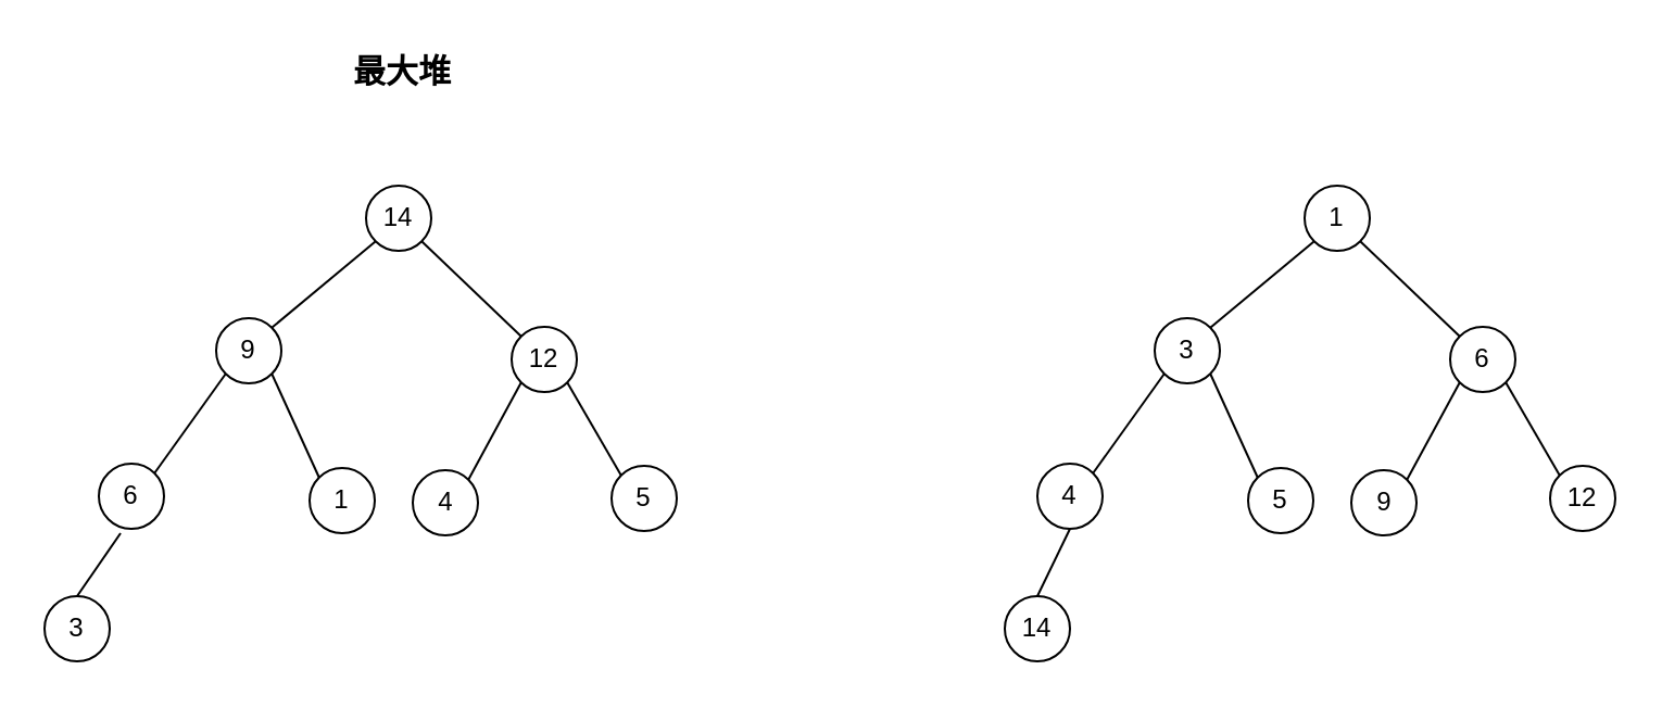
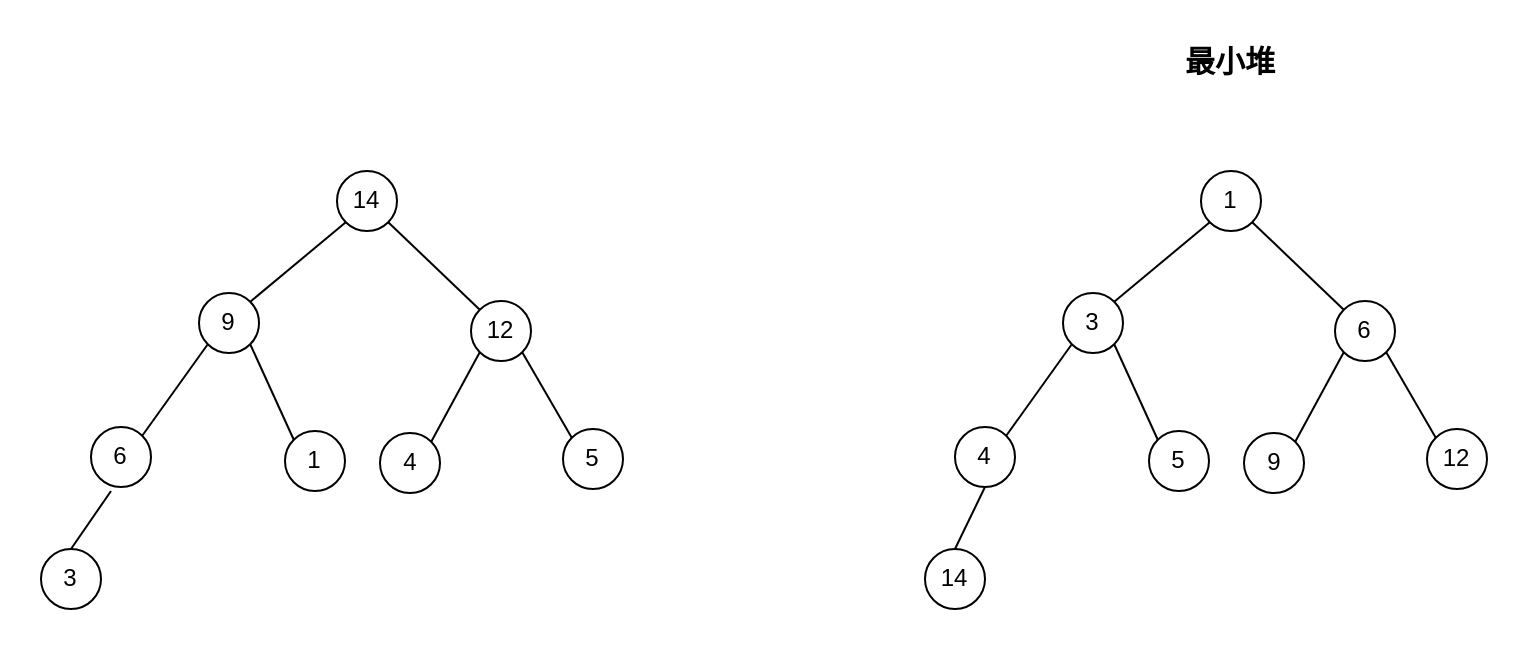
+ <mxCell id="33" value="最小堆" style="text;html=1;strokeColor=none;fillColor=none;align=center;verticalAlign=middle;whiteSpace=wrap;rounded=0;fontSize=15;fontStyle=1" parent="1" vertex="1"><mxGeometry x="585" y="20" width="60" height="20" as="geometry" /></mxCell>
- <mxCell id="17" value="最大堆" style="text;html=1;strokeColor=none;fillColor=none;align=center;verticalAlign=middle;whiteSpace=wrap;rounded=0;fontSize=15;fontStyle=1" parent="1" vertex="1"><mxGeometry x="154.5" y="22" width="60" height="20" as="geometry" /></mxCell>
